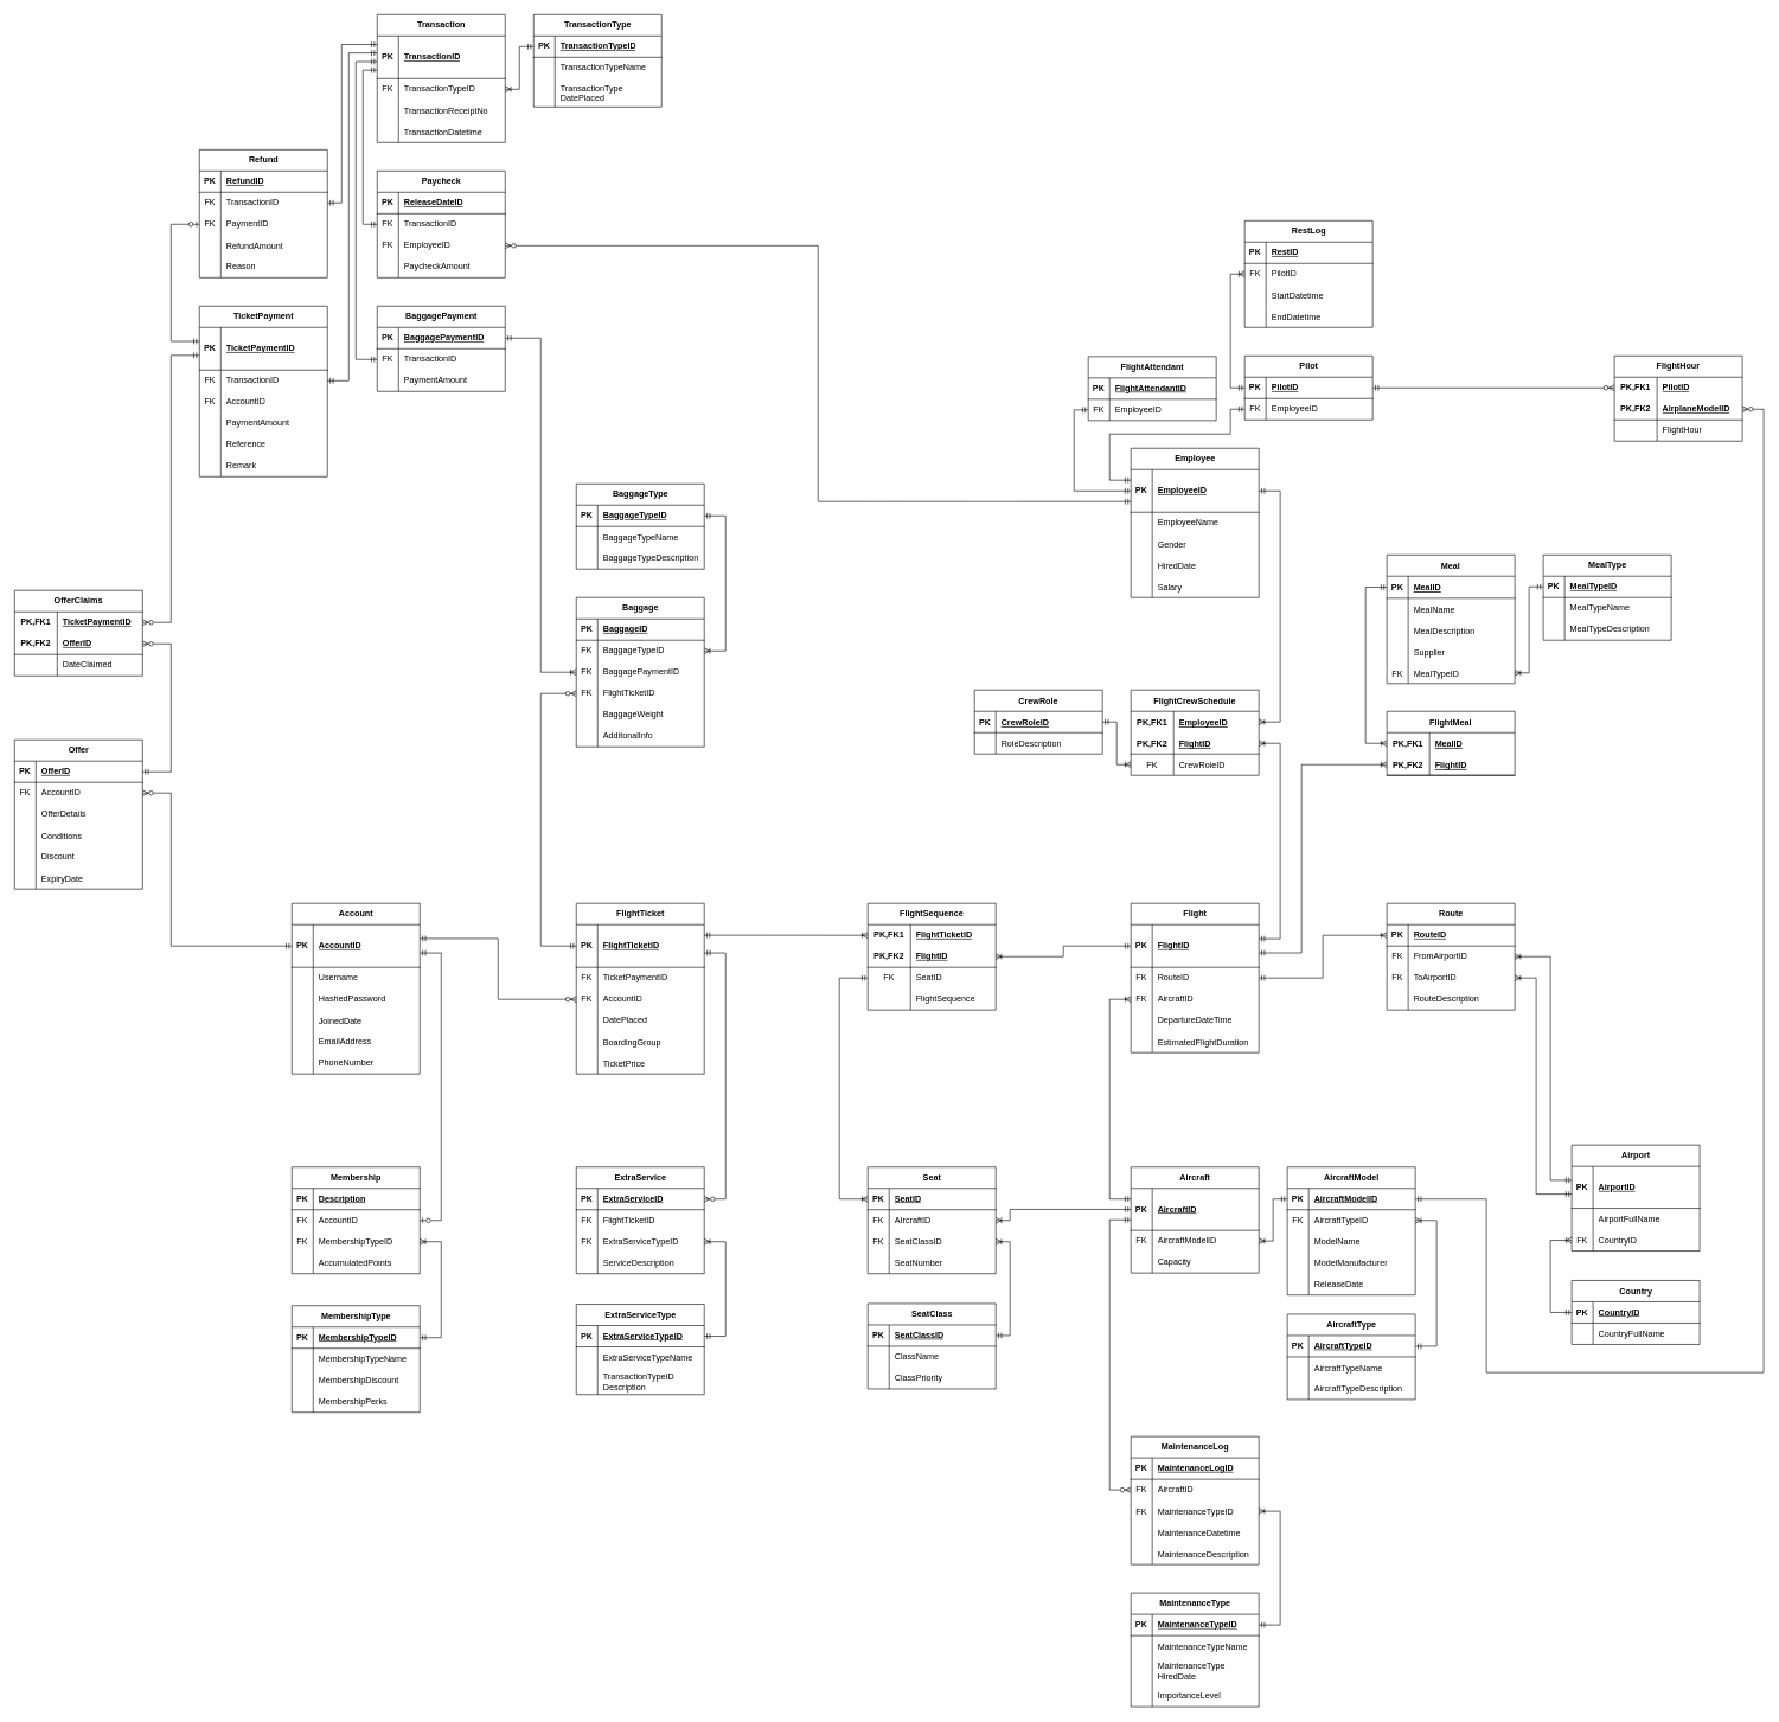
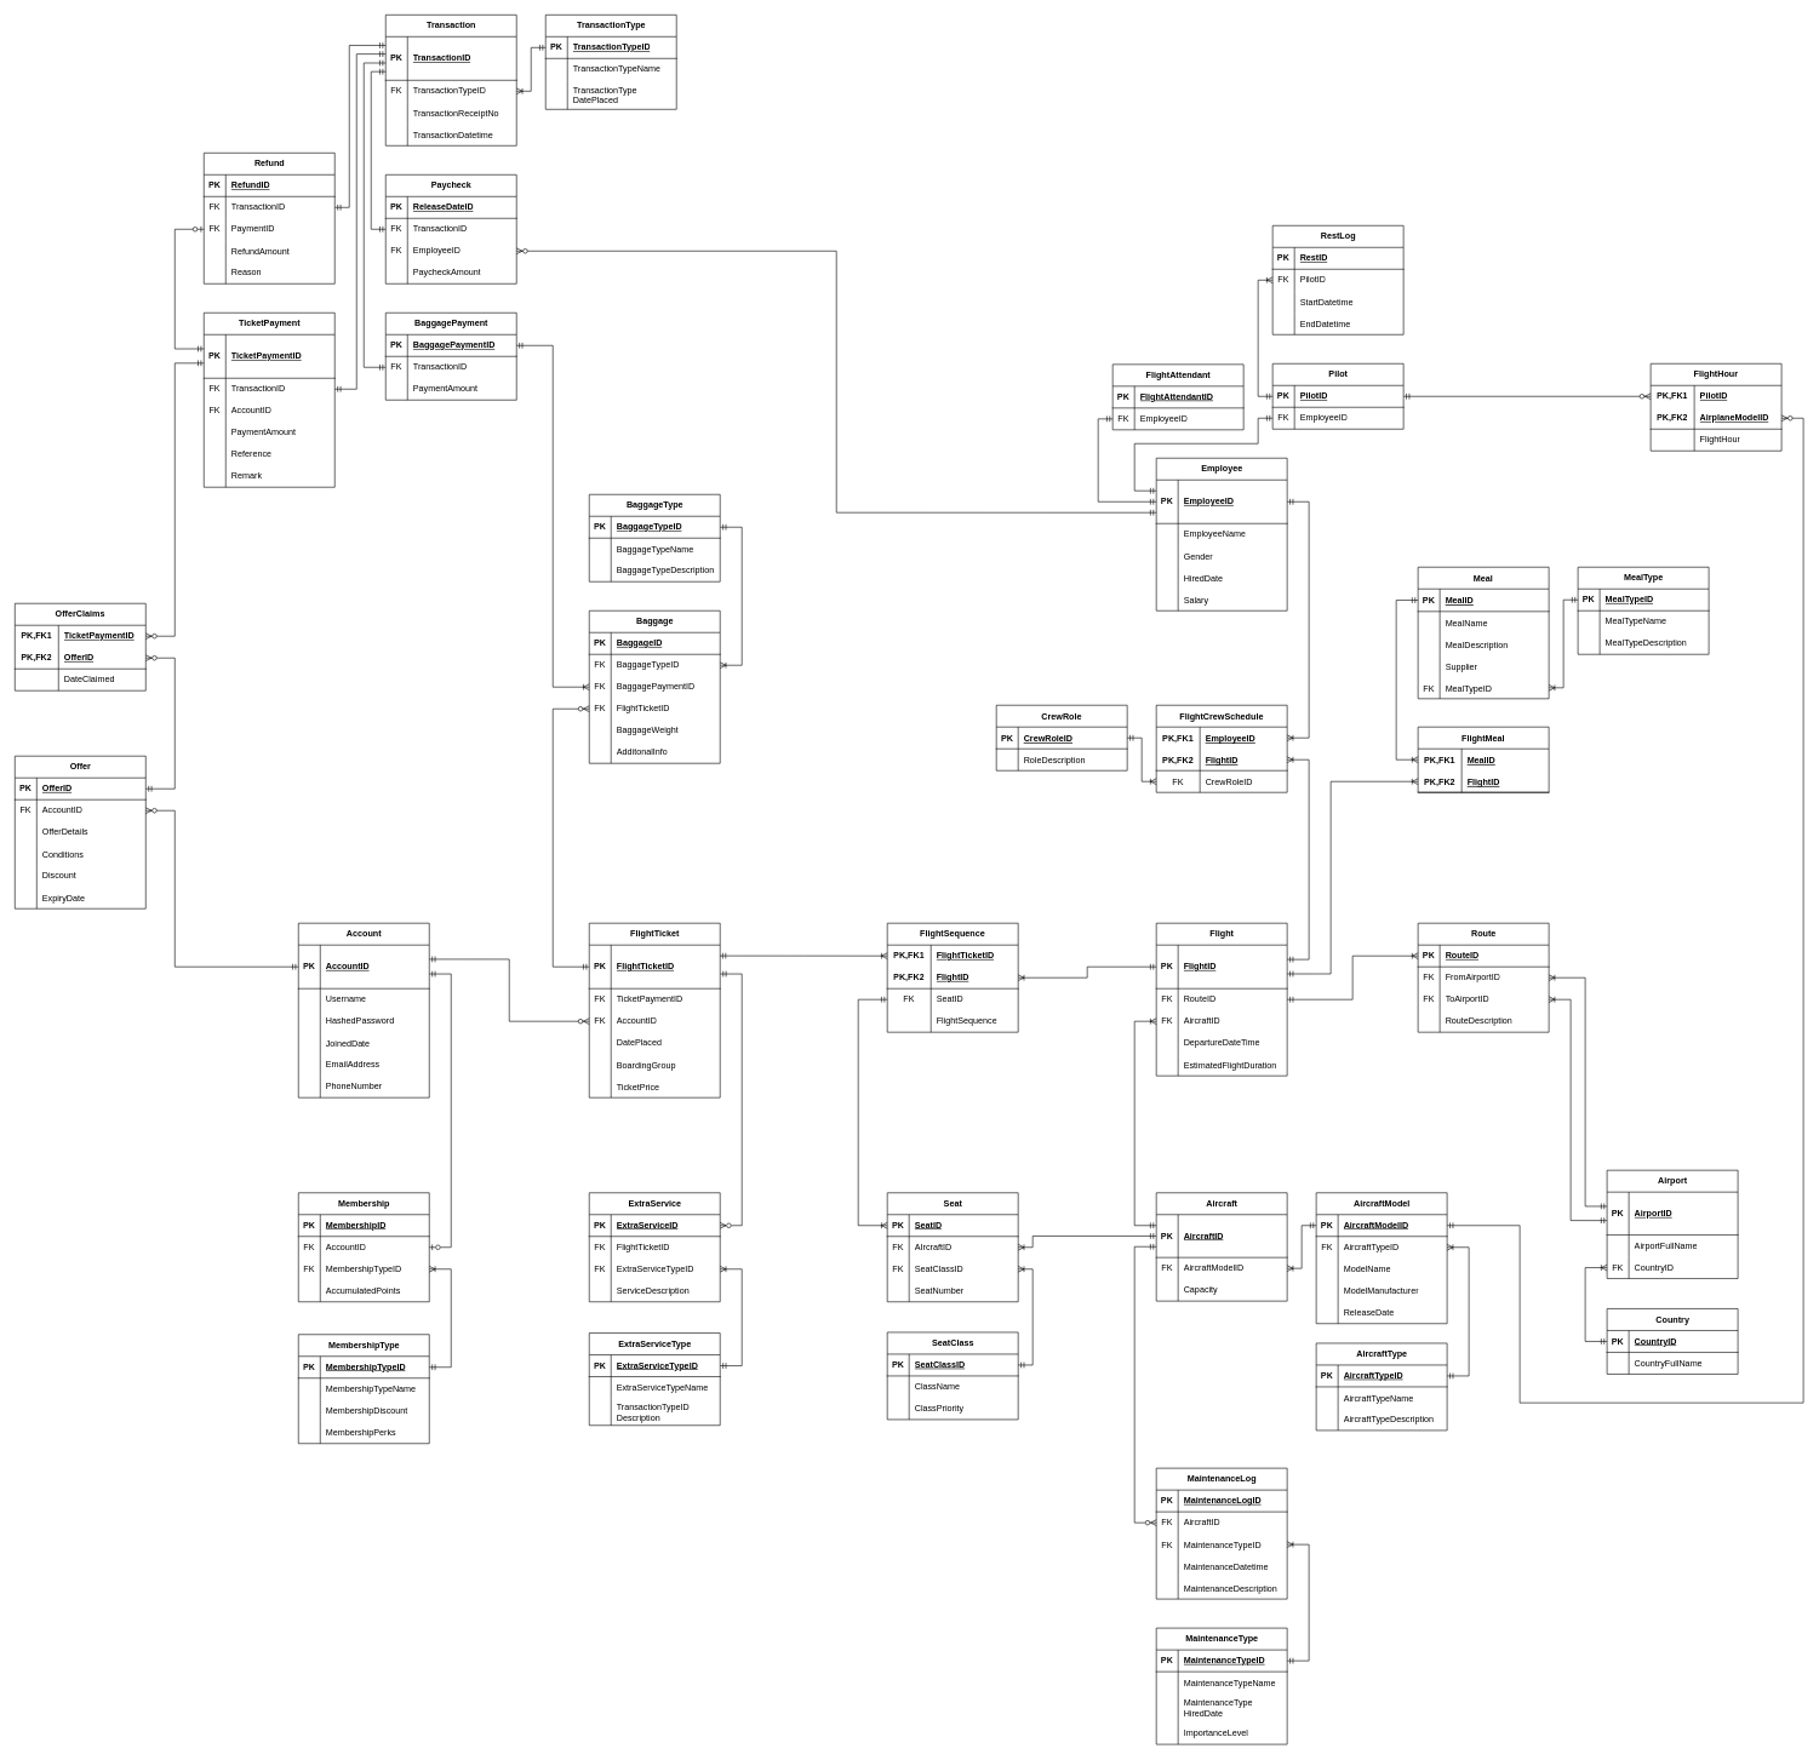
- <mxCell id="172" value="Description" style="shape=partialRectangle;connectable=0;fillColor=none;top=0;left=0;bottom=0;right=0;align=left;spacingLeft=6;fontStyle=5;overflow=hidden;whiteSpace=wrap;html=1;" parent="170" vertex="1"><mxGeometry x="30" width="150" height="30" as="geometry"><mxRectangle width="150" height="30" as="alternateBounds" /></mxGeometry></mxCell>
+ <mxCell id="172" value="MembershipID" style="shape=partialRectangle;connectable=0;fillColor=none;top=0;left=0;bottom=0;right=0;align=left;spacingLeft=6;fontStyle=5;overflow=hidden;whiteSpace=wrap;html=1;" parent="170" vertex="1"><mxGeometry x="30" width="150" height="30" as="geometry"><mxRectangle width="150" height="30" as="alternateBounds" /></mxGeometry></mxCell>
